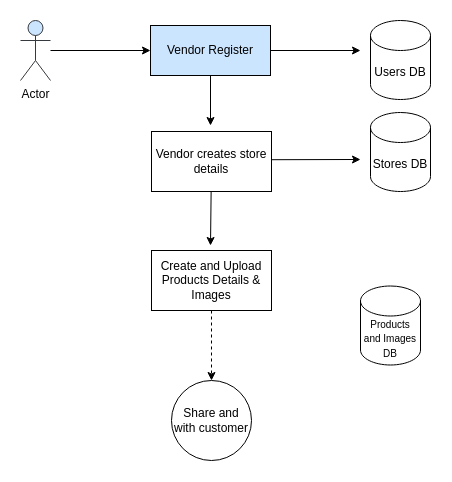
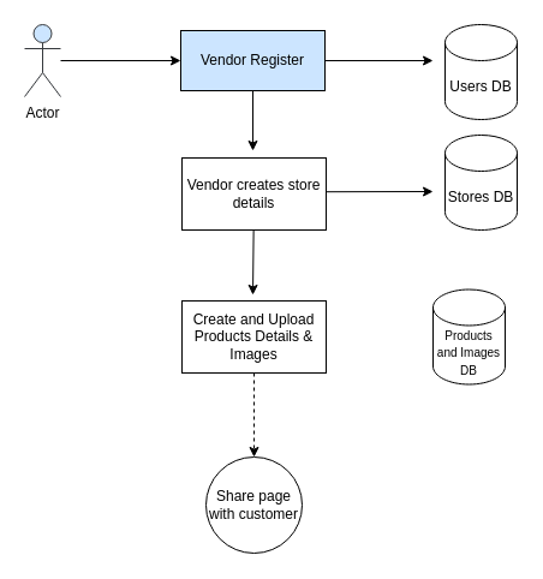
- <mxCell id="14" value="&lt;font style=&quot;font-size: 10px;&quot;&gt;Products and Images DB&lt;/font&gt;" style="shape=cylinder3;whiteSpace=wrap;html=1;boundedLbl=1;backgroundOutline=1;size=15;" vertex="1" parent="1"><mxGeometry x="360" y="285.5" width="60" height="79" as="geometry" /></mxCell>
+ <mxCell id="14" value="&lt;font style=&quot;font-size: 10px;&quot;&gt;Products and Images DB&lt;/font&gt;" style="shape=cylinder3;whiteSpace=wrap;html=1;boundedLbl=1;backgroundOutline=1;size=15;" vertex="1" parent="1"><mxGeometry x="360" y="240.5" width="60" height="79" as="geometry" /></mxCell>
- <mxCell id="15" value="Share and with customer" style="ellipse;whiteSpace=wrap;html=1;rounded=0;" vertex="1" parent="1"><mxGeometry x="171" y="380" width="80" height="80" as="geometry" /></mxCell>
+ <mxCell id="15" value="Share page with customer" style="ellipse;whiteSpace=wrap;html=1;rounded=0;" vertex="1" parent="1"><mxGeometry x="171" y="380" width="80" height="80" as="geometry" /></mxCell>
